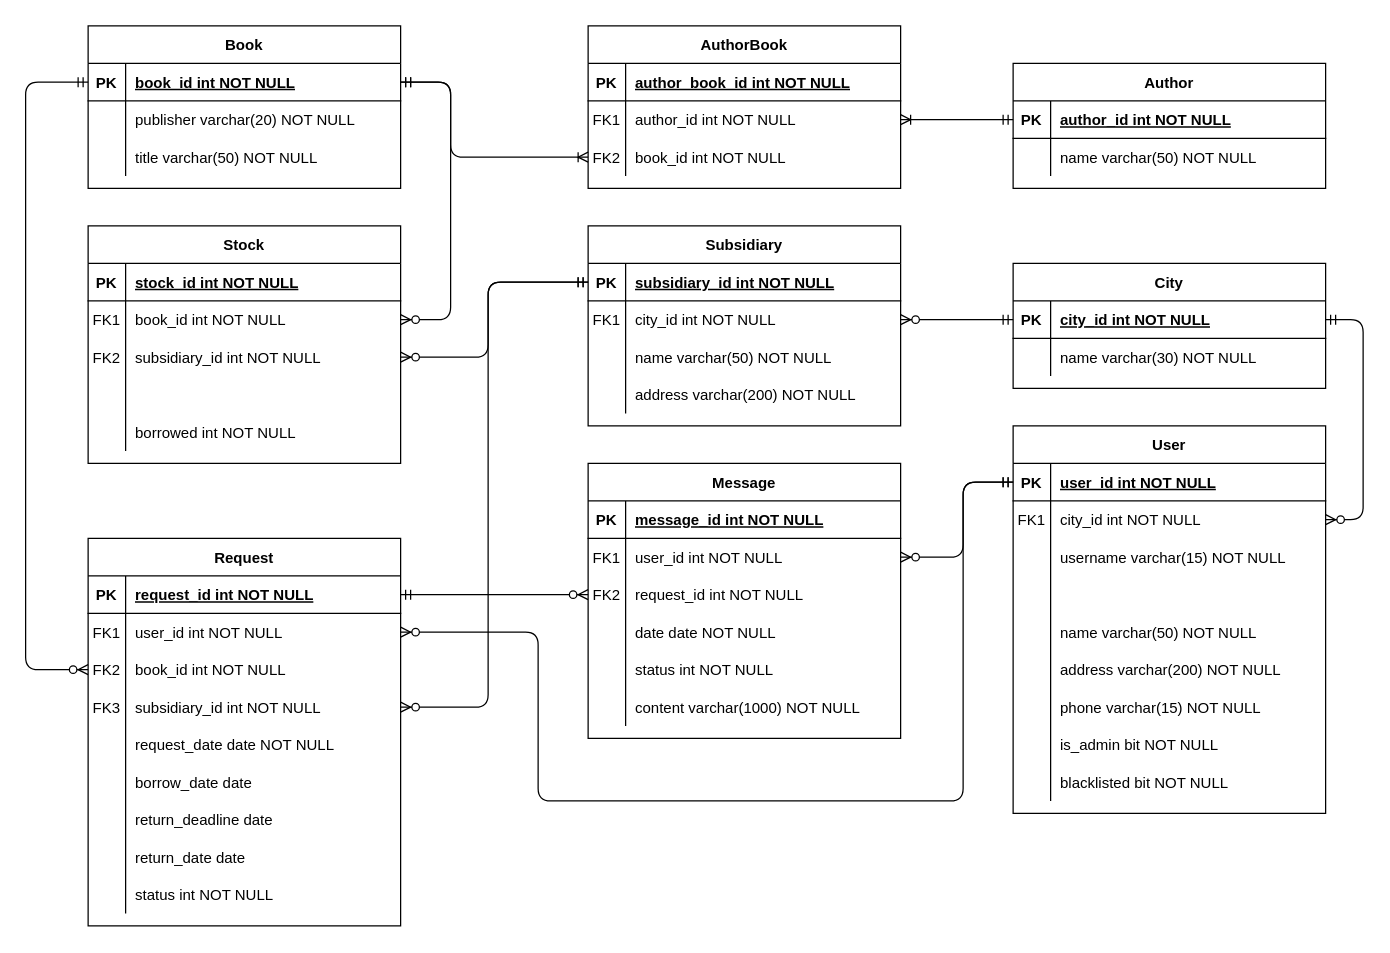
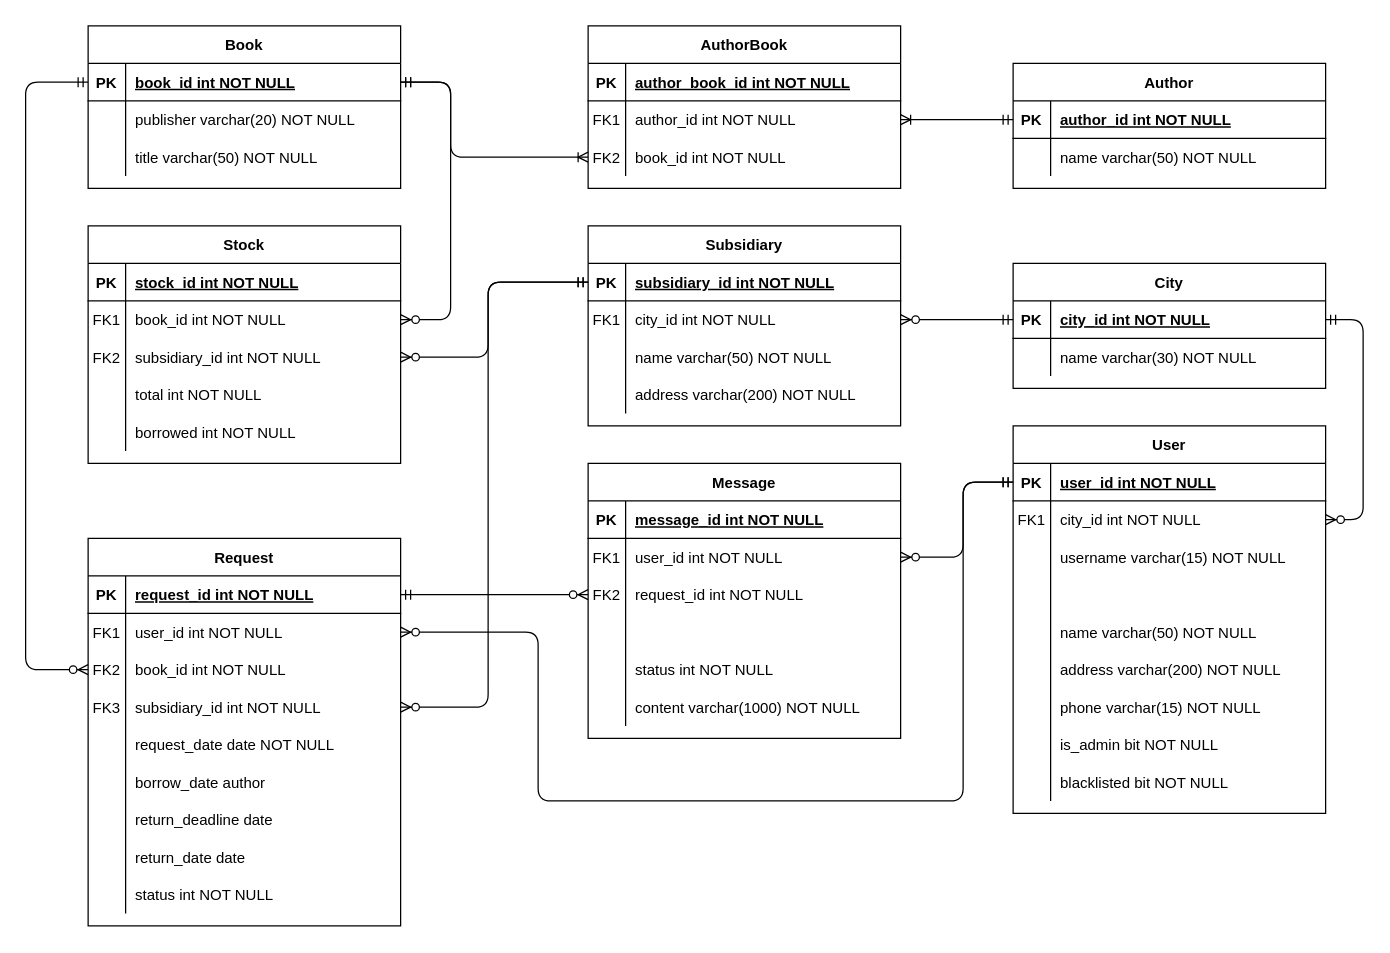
+ <mxCell id="78" value="total int NOT NULL" style="shape=partialRectangle;overflow=hidden;connectable=0;fillColor=none;top=0;left=0;bottom=0;right=0;align=left;spacingLeft=6;" parent="76" vertex="1"><mxGeometry x="30" width="220" height="30" as="geometry" /></mxCell>
- <mxCell id="132" value="date date NOT NULL" style="shape=partialRectangle;overflow=hidden;connectable=0;fillColor=none;top=0;left=0;bottom=0;right=0;align=left;spacingLeft=6;fontStyle=0" parent="130" vertex="1"><mxGeometry x="30" width="220" height="30" as="geometry" /></mxCell>
- <mxCell id="110" value="borrow_date date" style="shape=partialRectangle;overflow=hidden;connectable=0;fillColor=none;top=0;left=0;bottom=0;right=0;align=left;spacingLeft=6;" parent="108" vertex="1"><mxGeometry x="30" width="220" height="30" as="geometry" /></mxCell>
+ <mxCell id="110" value="borrow_date author" style="shape=partialRectangle;overflow=hidden;connectable=0;fillColor=none;top=0;left=0;bottom=0;right=0;align=left;spacingLeft=6;" parent="108" vertex="1"><mxGeometry x="30" width="220" height="30" as="geometry" /></mxCell>
